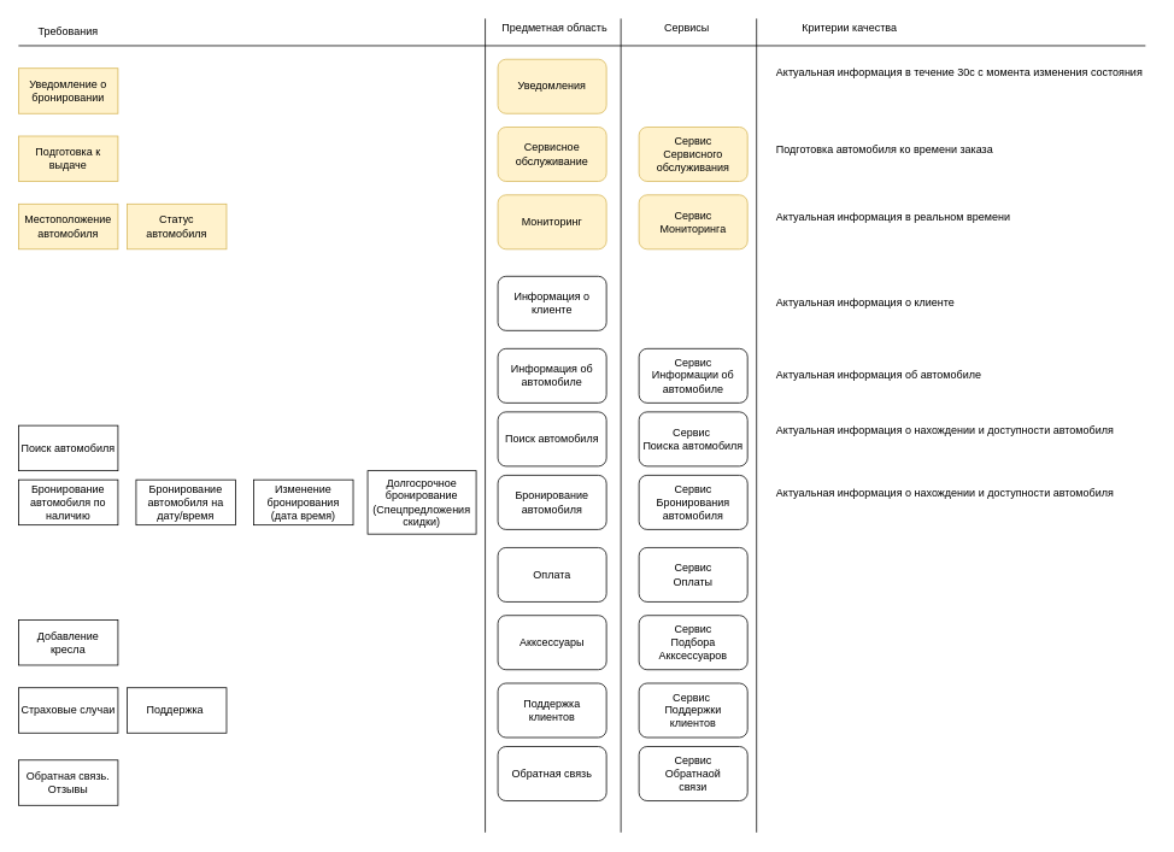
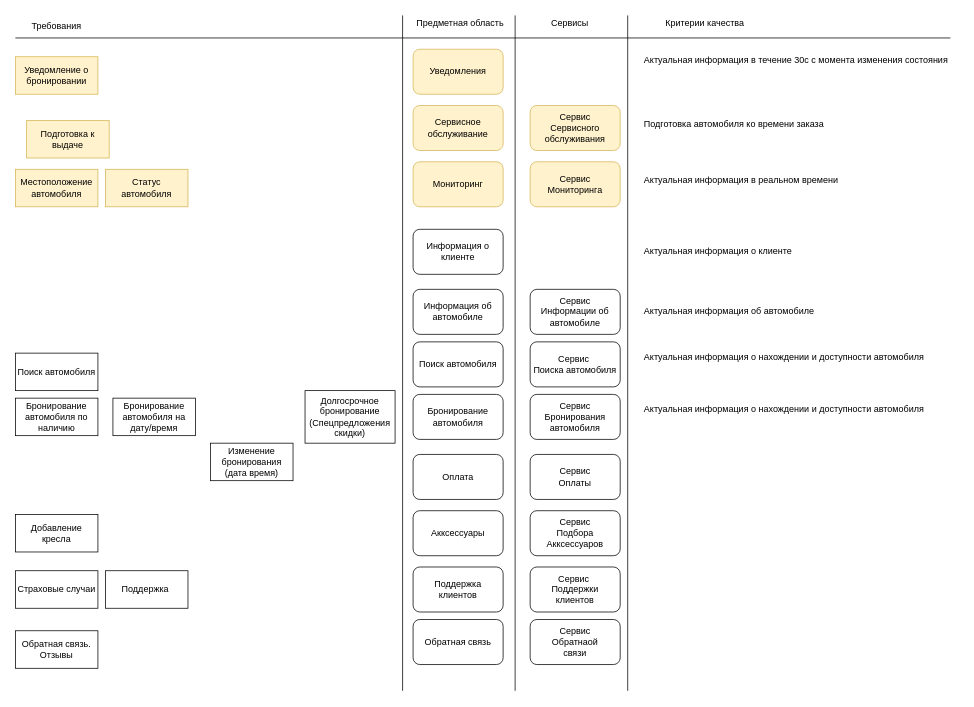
- <mxCell id="12" value="Подготовка к выдаче" style="html=1;whiteSpace=wrap;fillColor=#fff2cc;strokeColor=#d6b656;" vertex="1" parent="1"><mxGeometry x="20" y="150" width="110" height="50" as="geometry" /></mxCell>
+ <mxCell id="12" value="Подготовка к выдаче" style="html=1;whiteSpace=wrap;fillColor=#fff2cc;strokeColor=#d6b656;" vertex="1" parent="1"><mxGeometry x="35" y="160" width="110" height="50" as="geometry" /></mxCell>
- <mxCell id="6" value="Изменение бронирования (дата время)" style="html=1;whiteSpace=wrap;" vertex="1" parent="1"><mxGeometry x="280" y="530" width="110" height="50" as="geometry" /></mxCell>
+ <mxCell id="6" value="Изменение бронирования (дата время)" style="html=1;whiteSpace=wrap;" vertex="1" parent="1"><mxGeometry x="280" y="590" width="110" height="50" as="geometry" /></mxCell>
